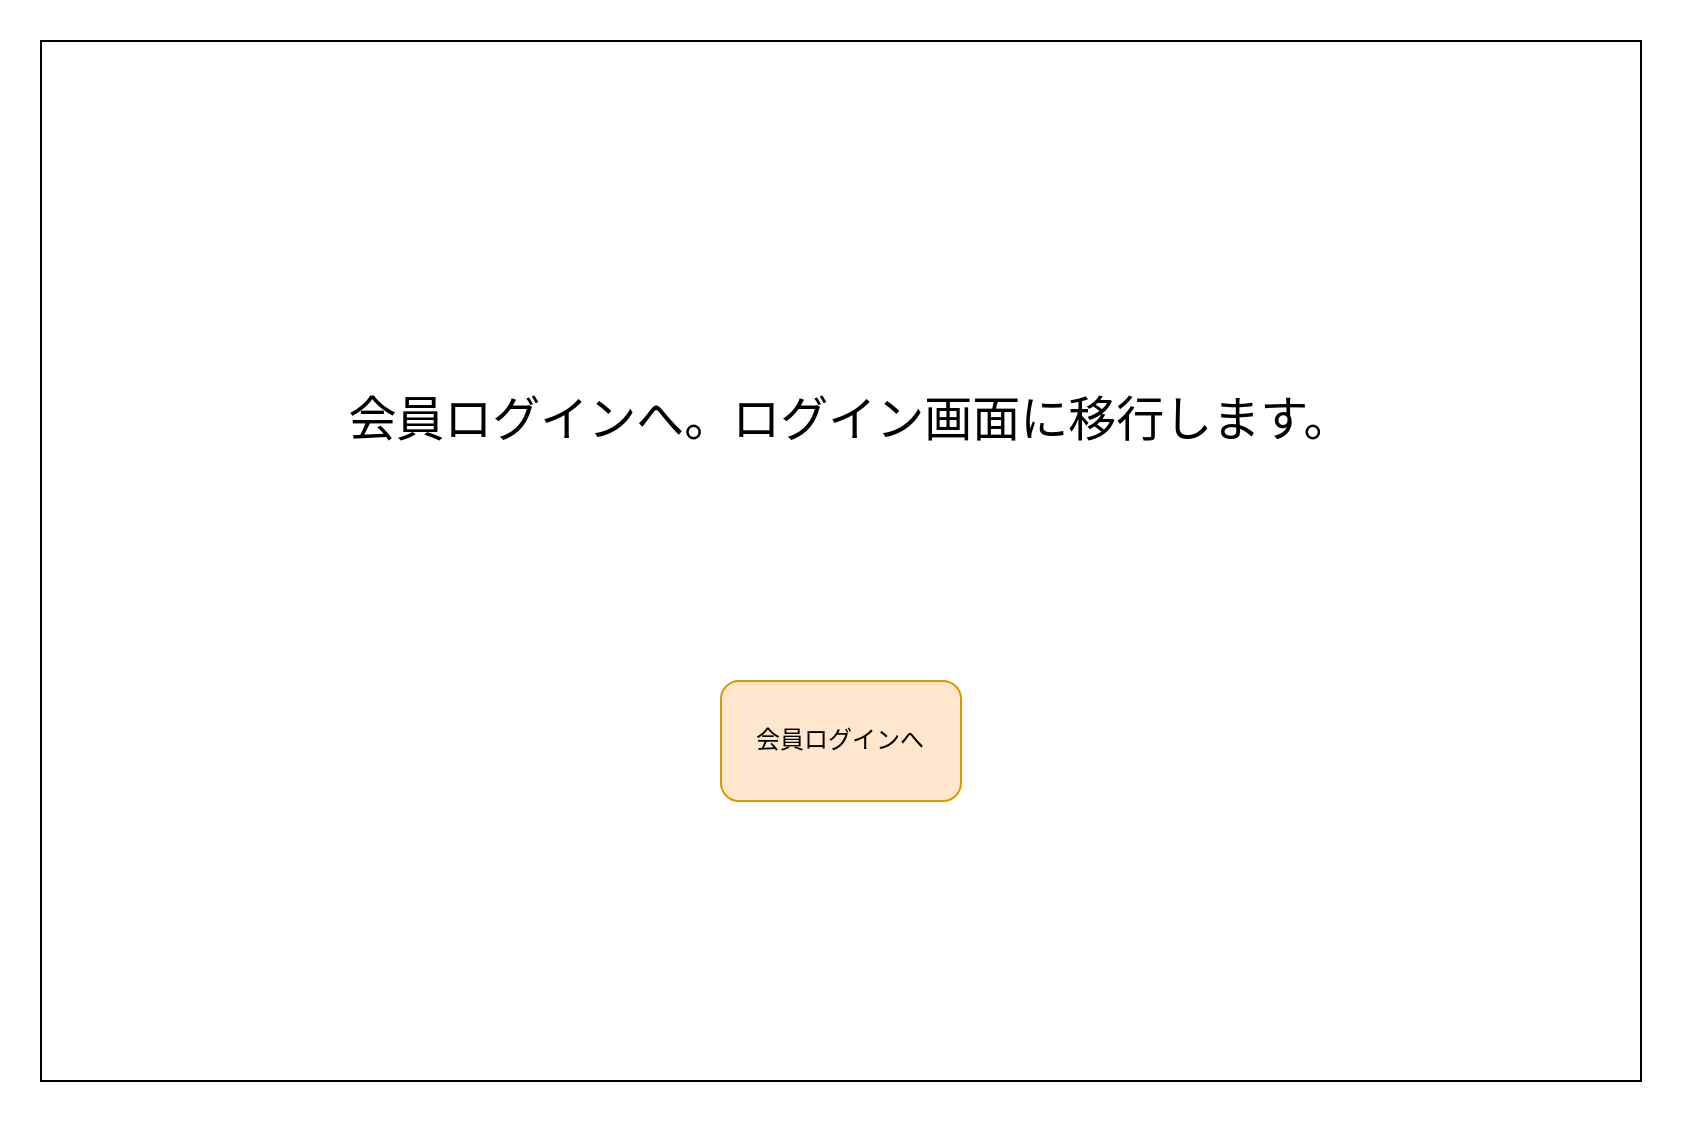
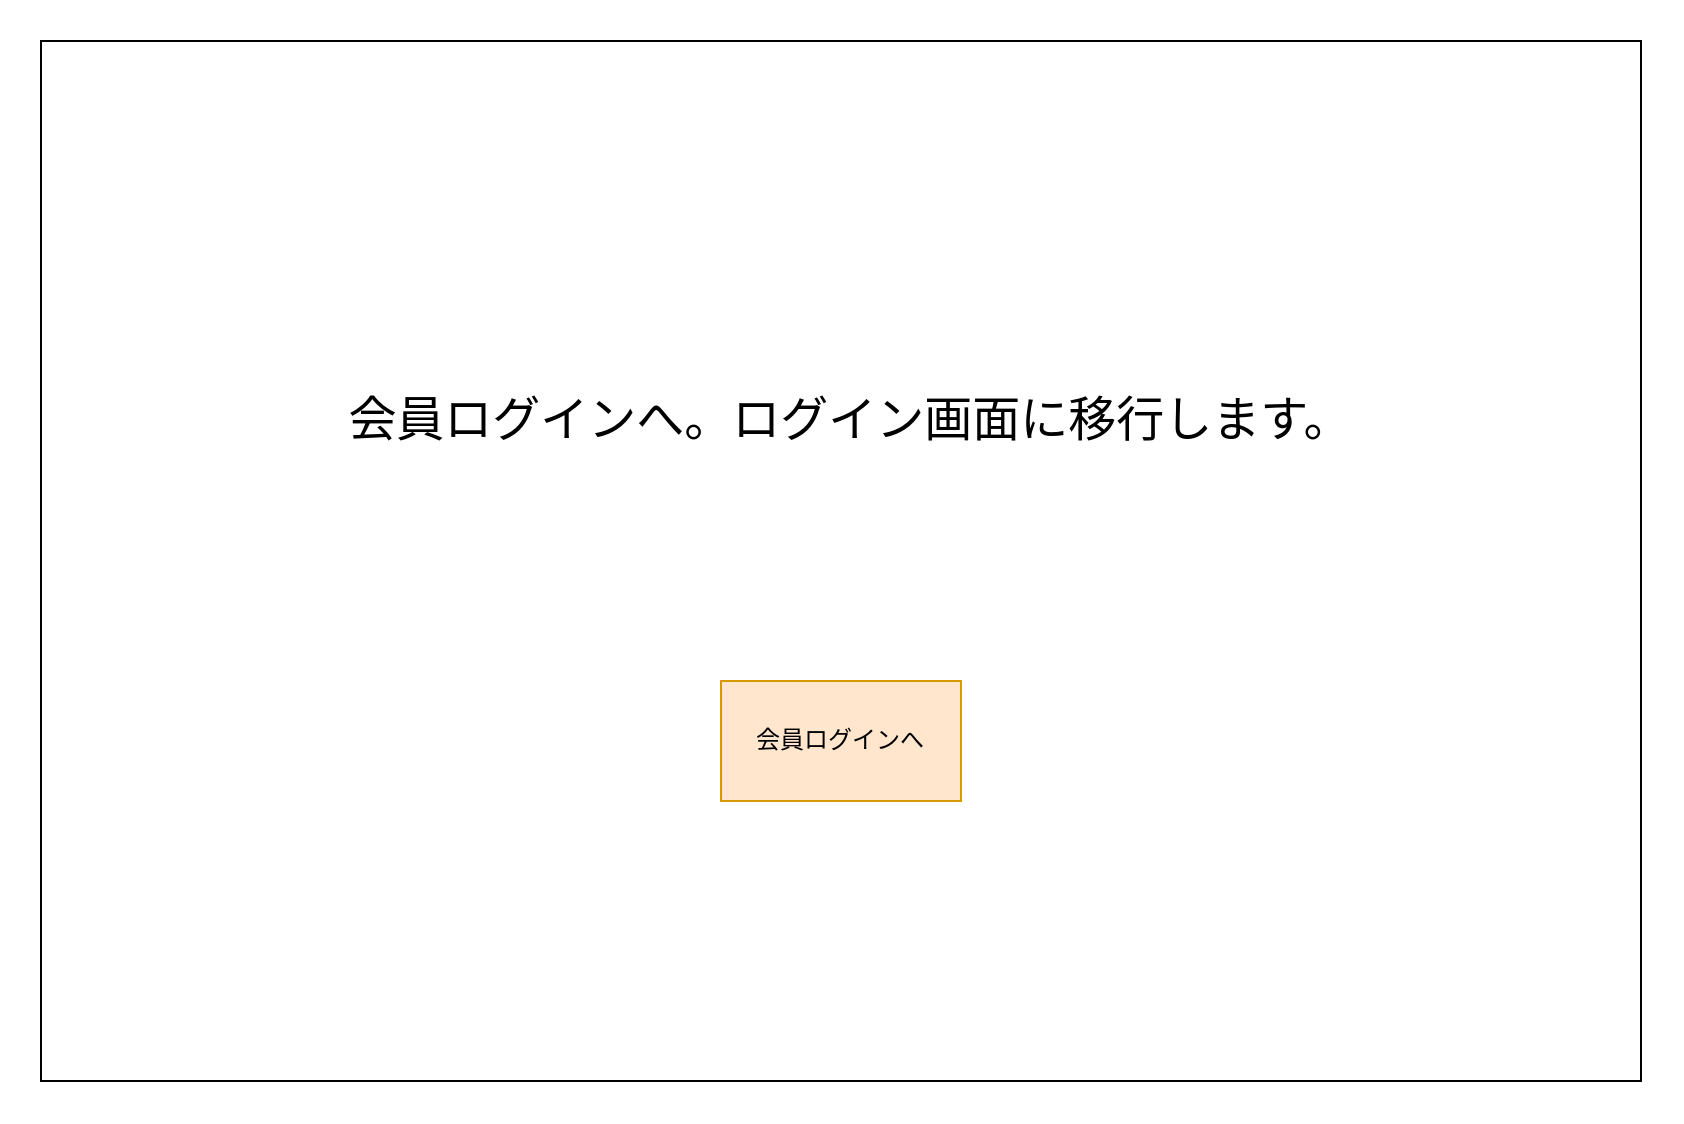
- <mxCell id="4" value="会員ログインへ" style="whiteSpace=wrap;html=1;fillColor=#ffe6cc;strokeColor=#d79b00;rounded=1;" vertex="1" parent="1"><mxGeometry x="360" y="340" width="120" height="60" as="geometry" /></mxCell>
+ <mxCell id="4" value="会員ログインへ" style="rounded=0;whiteSpace=wrap;html=1;fillColor=#ffe6cc;strokeColor=#d79b00;" vertex="1" parent="1"><mxGeometry x="360" y="340" width="120" height="60" as="geometry" /></mxCell>
